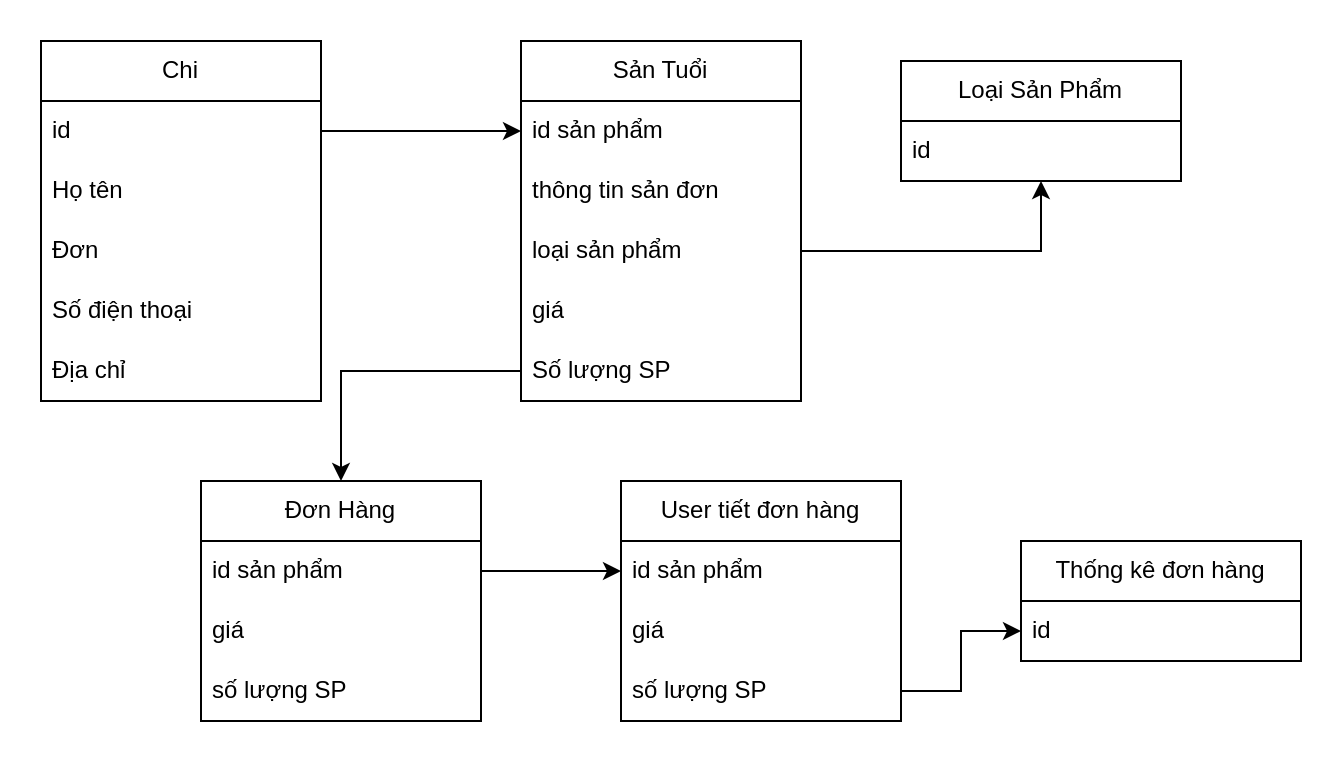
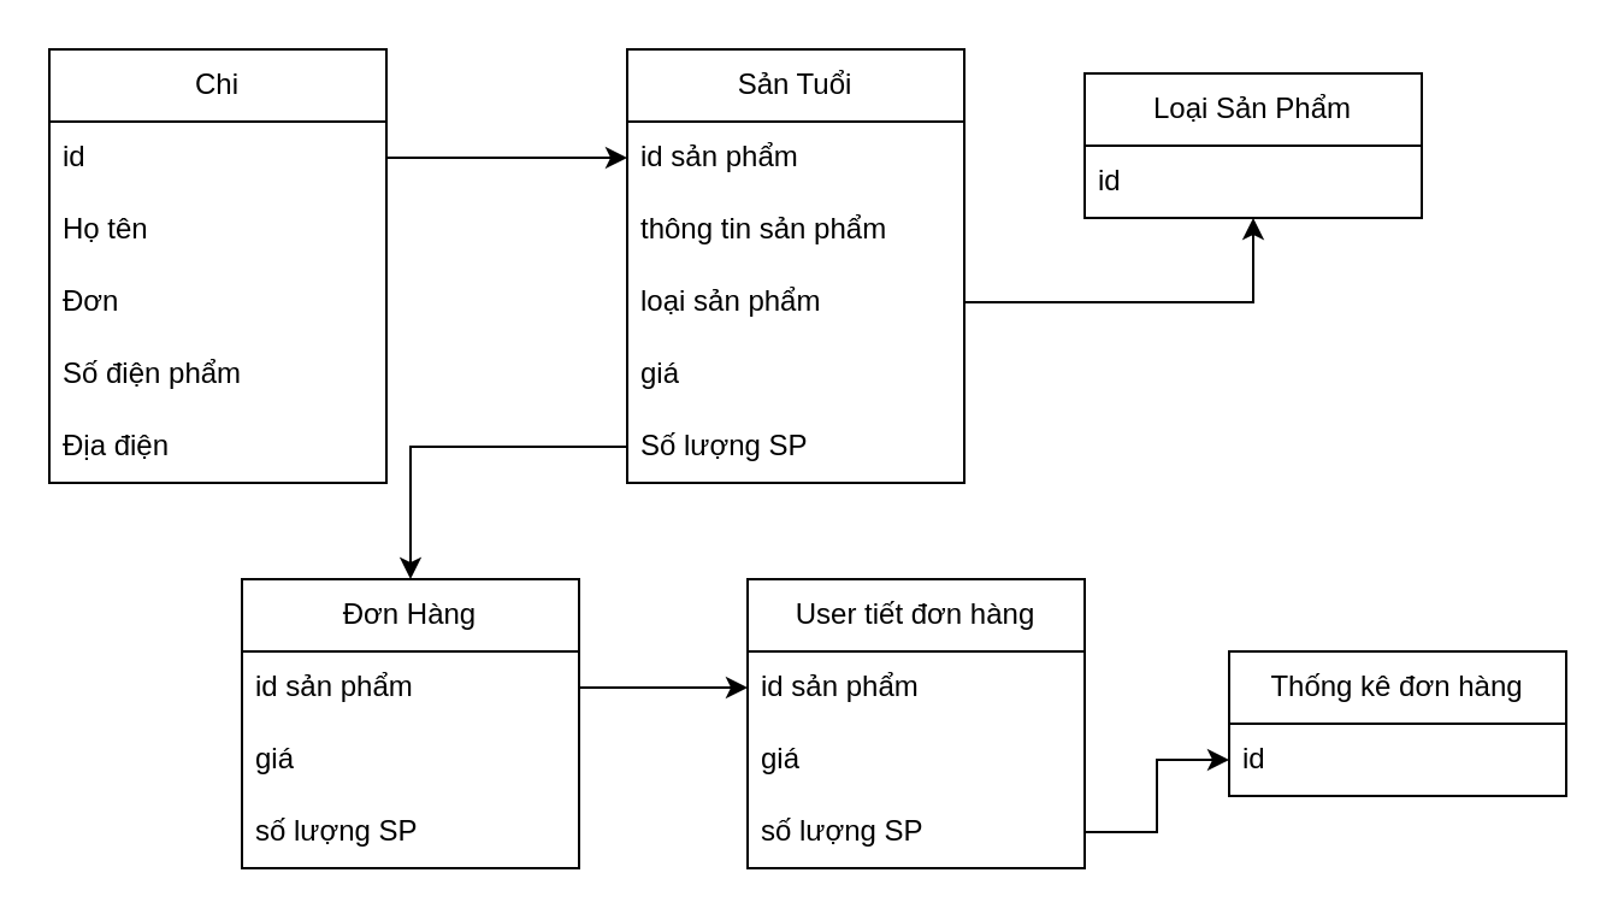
- <mxCell id="4" value="thông tin sản đơn" style="text;strokeColor=none;fillColor=none;align=left;verticalAlign=middle;spacingLeft=4;spacingRight=4;overflow=hidden;points=[[0,0.5],[1,0.5]];portConstraint=eastwest;rotatable=0;whiteSpace=wrap;html=1;" parent="2" vertex="1"><mxGeometry y="60" width="140" height="30" as="geometry" /></mxCell>
+ <mxCell id="4" value="thông tin sản phẩm" style="text;strokeColor=none;fillColor=none;align=left;verticalAlign=middle;spacingLeft=4;spacingRight=4;overflow=hidden;points=[[0,0.5],[1,0.5]];portConstraint=eastwest;rotatable=0;whiteSpace=wrap;html=1;" parent="2" vertex="1"><mxGeometry y="60" width="140" height="30" as="geometry" /></mxCell>
- <mxCell id="23" value="Số điện thoại" style="text;strokeColor=none;fillColor=none;align=left;verticalAlign=middle;spacingLeft=4;spacingRight=4;overflow=hidden;points=[[0,0.5],[1,0.5]];portConstraint=eastwest;rotatable=0;whiteSpace=wrap;html=1;" parent="19" vertex="1"><mxGeometry y="120" width="140" height="30" as="geometry" /></mxCell>
+ <mxCell id="23" value="Số điện phẩm" style="text;strokeColor=none;fillColor=none;align=left;verticalAlign=middle;spacingLeft=4;spacingRight=4;overflow=hidden;points=[[0,0.5],[1,0.5]];portConstraint=eastwest;rotatable=0;whiteSpace=wrap;html=1;" parent="19" vertex="1"><mxGeometry y="120" width="140" height="30" as="geometry" /></mxCell>
- <mxCell id="24" value="Địa chỉ" style="text;strokeColor=none;fillColor=none;align=left;verticalAlign=middle;spacingLeft=4;spacingRight=4;overflow=hidden;points=[[0,0.5],[1,0.5]];portConstraint=eastwest;rotatable=0;whiteSpace=wrap;html=1;" parent="19" vertex="1"><mxGeometry y="150" width="140" height="30" as="geometry" /></mxCell>
+ <mxCell id="24" value="Địa điện" style="text;strokeColor=none;fillColor=none;align=left;verticalAlign=middle;spacingLeft=4;spacingRight=4;overflow=hidden;points=[[0,0.5],[1,0.5]];portConstraint=eastwest;rotatable=0;whiteSpace=wrap;html=1;" parent="19" vertex="1"><mxGeometry y="150" width="140" height="30" as="geometry" /></mxCell>
